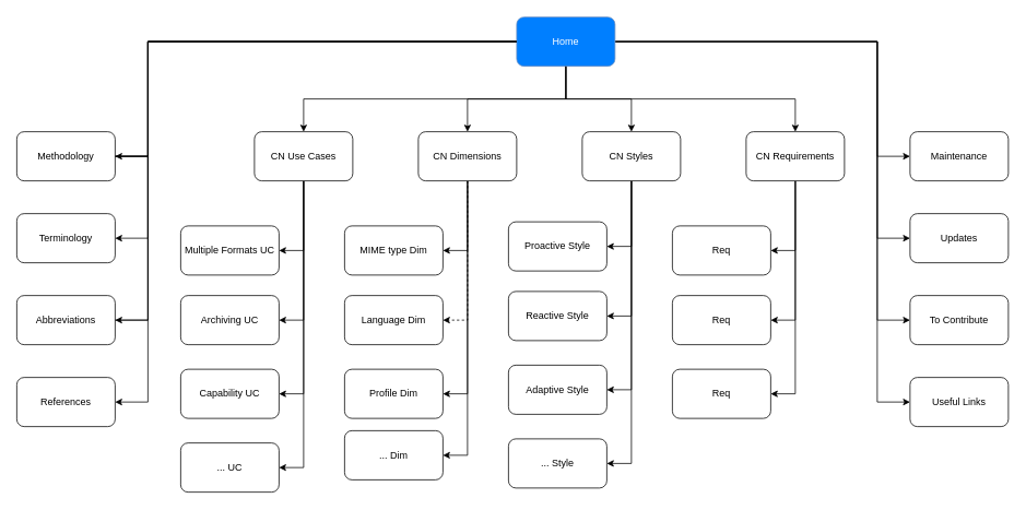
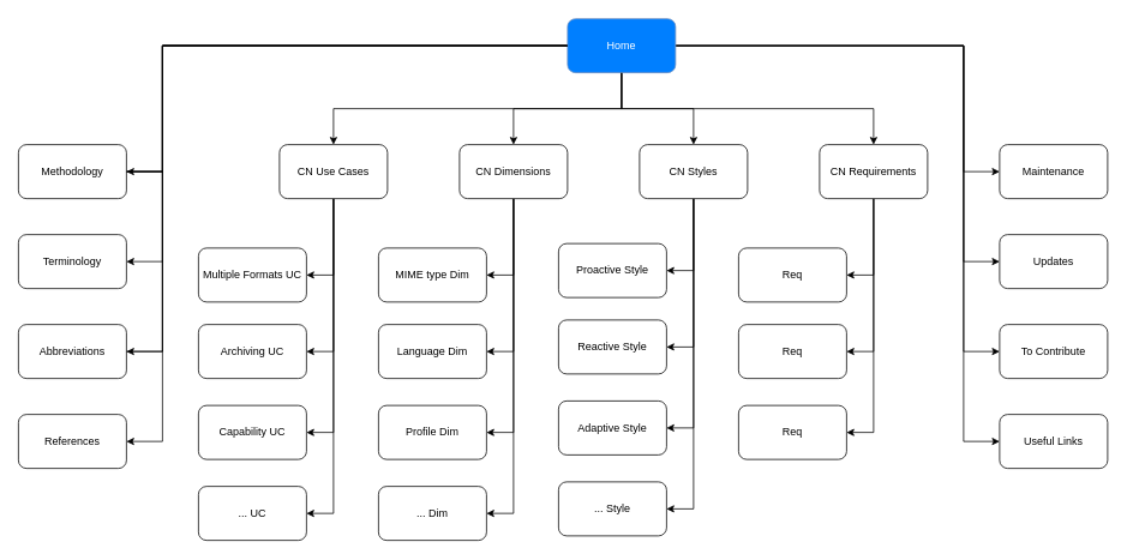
- <mxCell id="15" style="edgeStyle=orthogonalEdgeStyle;rounded=0;orthogonalLoop=1;jettySize=auto;html=1;entryX=1;entryY=0.5;entryDx=0;entryDy=0;fontColor=#FFFFFF;dashed=1;" parent="1" source="18" target="45" edge="1"><mxGeometry relative="1" as="geometry" /></mxCell>
+ <mxCell id="15" style="edgeStyle=orthogonalEdgeStyle;rounded=0;orthogonalLoop=1;jettySize=auto;html=1;entryX=1;entryY=0.5;entryDx=0;entryDy=0;fontColor=#FFFFFF;" parent="1" source="18" target="45" edge="1"><mxGeometry relative="1" as="geometry" /></mxCell>
- <mxCell id="47" value="... Dim" style="rounded=1;whiteSpace=wrap;html=1;" parent="1" vertex="1"><mxGeometry x="420" y="525" width="120" height="60" as="geometry" /></mxCell>
+ <mxCell id="47" value="... Dim" style="rounded=1;whiteSpace=wrap;html=1;" parent="1" vertex="1"><mxGeometry x="420" y="540" width="120" height="60" as="geometry" /></mxCell>
